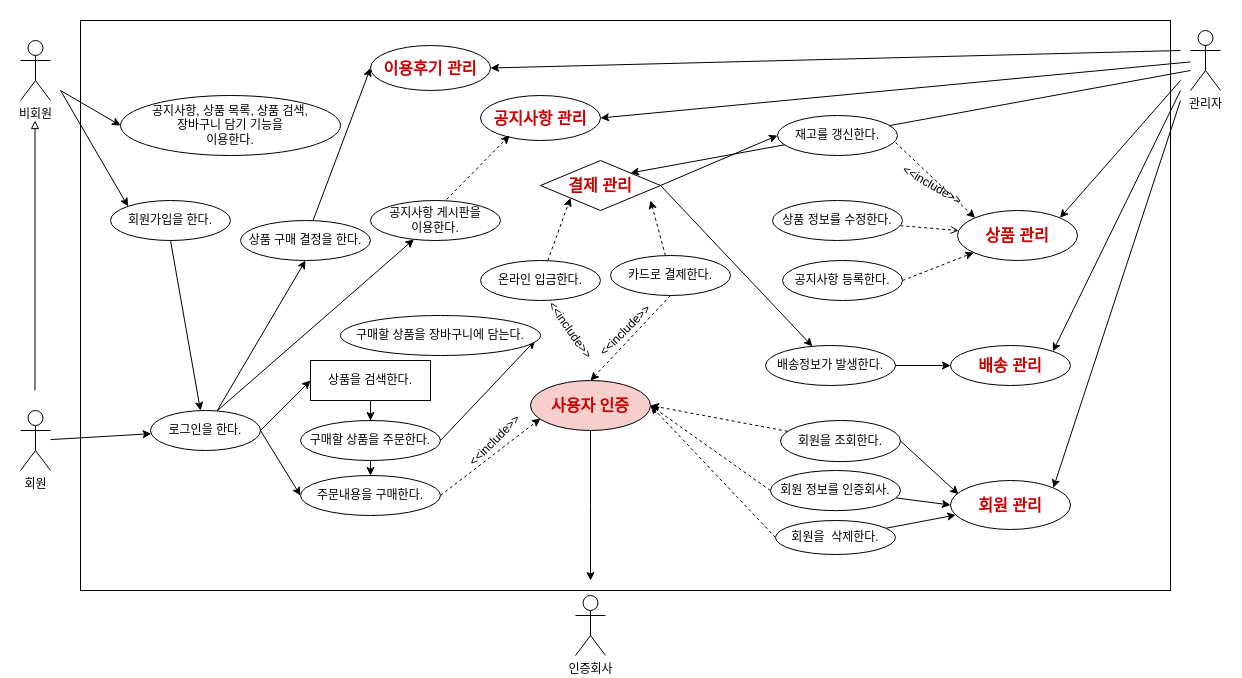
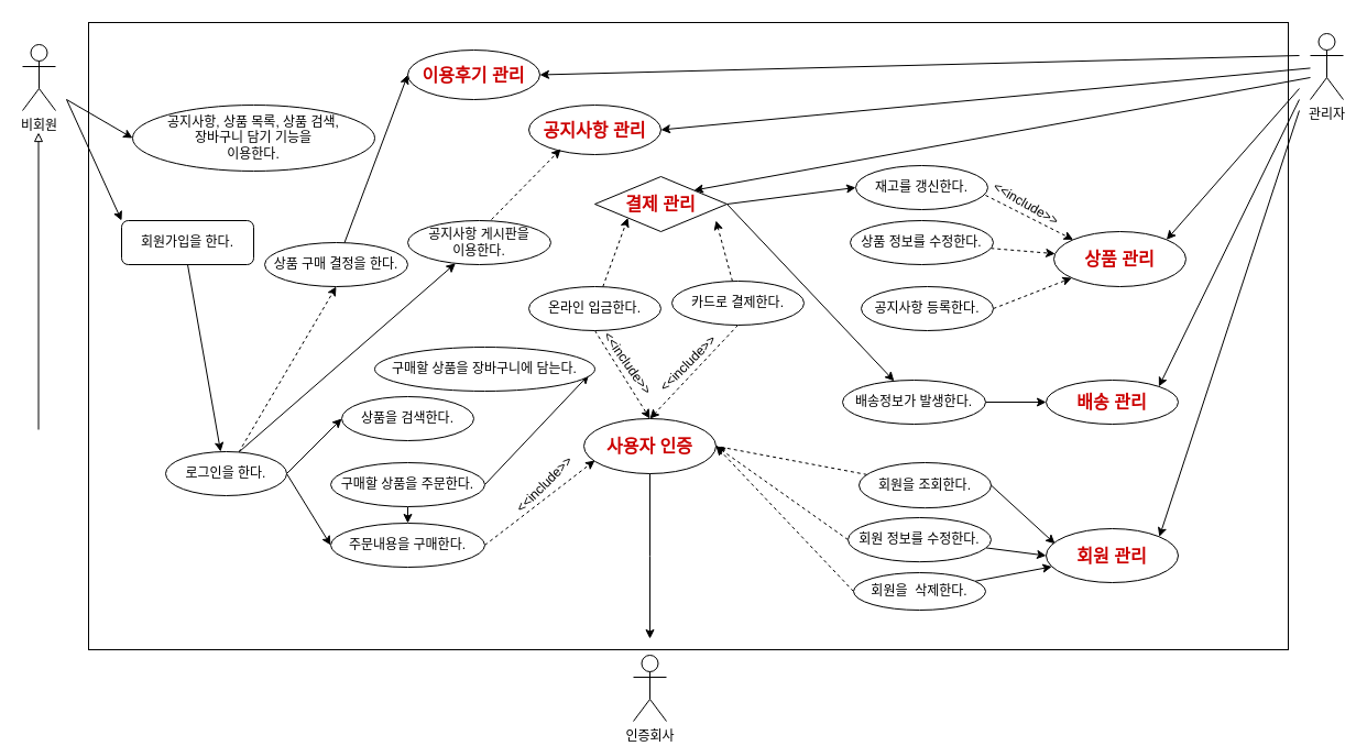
- <mxCell id="46" value="재고를 갱신한다." style="ellipse;whiteSpace=wrap;html=1;" parent="1" vertex="1"><mxGeometry x="777" y="115" width="120" height="40" as="geometry" /></mxCell>
+ <mxCell id="46" value="재고를 갱신한다." style="ellipse;whiteSpace=wrap;html=1;" parent="1" vertex="1"><mxGeometry x="777" y="150" width="120" height="40" as="geometry" /></mxCell>
- <mxCell id="11" value="&lt;font style=&quot;vertical-align: inherit;&quot;&gt;&lt;font style=&quot;vertical-align: inherit;&quot;&gt;회원가입을 한다.&lt;/font&gt;&lt;/font&gt;" style="ellipse;whiteSpace=wrap;html=1;" parent="1" vertex="1"><mxGeometry x="110" y="200" width="120" height="40" as="geometry" /></mxCell>
+ <mxCell id="11" value="&lt;font style=&quot;vertical-align: inherit;&quot;&gt;&lt;font style=&quot;vertical-align: inherit;&quot;&gt;회원가입을 한다.&lt;/font&gt;&lt;/font&gt;" style="whiteSpace=wrap;html=1;rounded=1;" parent="1" vertex="1"><mxGeometry x="110" y="200" width="120" height="40" as="geometry" /></mxCell>
- <mxCell id="43" style="rounded=0;orthogonalLoop=1;jettySize=auto;html=1;dashed=1;endArrow=open;" parent="1" source="44" target="42" edge="1"><mxGeometry relative="1" as="geometry" /></mxCell>
+ <mxCell id="43" style="rounded=0;orthogonalLoop=1;jettySize=auto;html=1;dashed=1;" parent="1" source="44" target="42" edge="1"><mxGeometry relative="1" as="geometry" /></mxCell>
- <mxCell id="13" style="rounded=0;orthogonalLoop=1;jettySize=auto;html=1;entryX=0.5;entryY=1;entryDx=0;entryDy=0;" parent="1" source="17" target="52" edge="1"><mxGeometry relative="1" as="geometry" /></mxCell>
+ <mxCell id="13" style="rounded=0;orthogonalLoop=1;jettySize=auto;html=1;entryX=0.5;entryY=1;entryDx=0;entryDy=0;dashed=1;" parent="1" source="17" target="52" edge="1"><mxGeometry relative="1" as="geometry" /></mxCell>
+ <mxCell id="55" style="rounded=0;orthogonalLoop=1;jettySize=auto;html=1;exitX=0.5;exitY=1;exitDx=0;exitDy=0;dashed=1;entryX=0.5;entryY=0;entryDx=0;entryDy=0;" parent="1" source="71" target="30" edge="1"><mxGeometry relative="1" as="geometry"><mxPoint x="511" y="218" as="sourcePoint" /><mxPoint x="572.04" y="361" as="targetPoint" /></mxGeometry></mxCell>
- <mxCell id="21" value="&lt;font style=&quot;vertical-align: inherit;&quot;&gt;&lt;font style=&quot;vertical-align: inherit;&quot;&gt;&lt;font style=&quot;vertical-align: inherit;&quot;&gt;&lt;font style=&quot;vertical-align: inherit;&quot;&gt;&lt;font style=&quot;vertical-align: inherit;&quot;&gt;&lt;font style=&quot;vertical-align: inherit;&quot;&gt;상품을 검색한다.&lt;/font&gt;&lt;/font&gt;&lt;/font&gt;&lt;/font&gt;&lt;/font&gt;&lt;/font&gt;" style="whiteSpace=wrap;html=1;rounded=0;" parent="1" vertex="1"><mxGeometry x="310" y="360" width="120" height="40" as="geometry" /></mxCell>
+ <mxCell id="21" value="&lt;font style=&quot;vertical-align: inherit;&quot;&gt;&lt;font style=&quot;vertical-align: inherit;&quot;&gt;&lt;font style=&quot;vertical-align: inherit;&quot;&gt;&lt;font style=&quot;vertical-align: inherit;&quot;&gt;&lt;font style=&quot;vertical-align: inherit;&quot;&gt;&lt;font style=&quot;vertical-align: inherit;&quot;&gt;상품을 검색한다.&lt;/font&gt;&lt;/font&gt;&lt;/font&gt;&lt;/font&gt;&lt;/font&gt;&lt;/font&gt;" style="ellipse;whiteSpace=wrap;html=1;" parent="1" vertex="1"><mxGeometry x="310" y="360" width="120" height="40" as="geometry" /></mxCell>
- <mxCell id="30" value="사용자 인증" style="ellipse;whiteSpace=wrap;html=1;fontStyle=1;fontSize=16;fontColor=#CC0000;fillColor=#f8cecc;" parent="1" vertex="1"><mxGeometry x="530" y="380" width="120" height="50" as="geometry" /></mxCell>
+ <mxCell id="30" value="사용자 인증" style="ellipse;whiteSpace=wrap;html=1;fontStyle=1;fontSize=16;fontColor=#CC0000;" parent="1" vertex="1"><mxGeometry x="530" y="380" width="120" height="50" as="geometry" /></mxCell>
- <mxCell id="27" style="rounded=0;orthogonalLoop=1;jettySize=auto;html=1;dashed=1;entryX=1;entryY=0.5;entryDx=0;entryDy=0;" parent="1" source="38" target="30" edge="1"><mxGeometry relative="1" as="geometry" /></mxCell>
+ <mxCell id="27" style="rounded=0;orthogonalLoop=1;jettySize=auto;html=1;dashed=1;entryX=1;entryY=0.5;entryDx=0;entryDy=0;endArrow=none;" parent="1" source="38" target="30" edge="1"><mxGeometry relative="1" as="geometry" /></mxCell>
- <mxCell id="20" style="edgeStyle=orthogonalEdgeStyle;rounded=0;orthogonalLoop=1;jettySize=auto;html=1;exitX=0.5;exitY=1;exitDx=0;exitDy=0;" parent="1" source="21" target="24" edge="1"><mxGeometry relative="1" as="geometry" /></mxCell>
- <mxCell id="19" value="" style="endArrow=classic;html=1;rounded=0;" parent="1" source="10" target="17" edge="1"><mxGeometry width="50" height="50" relative="1" as="geometry"><mxPoint x="100" y="450" as="sourcePoint" /><mxPoint x="520" y="260" as="targetPoint" /></mxGeometry></mxCell>
- <mxCell id="10" value="&lt;font style=&quot;vertical-align: inherit;&quot;&gt;&lt;font style=&quot;vertical-align: inherit;&quot;&gt;회원&lt;/font&gt;&lt;/font&gt;" style="shape=umlActor;verticalLabelPosition=bottom;verticalAlign=top;html=1;outlineConnect=0;" parent="1" vertex="1"><mxGeometry x="20" y="410" width="30" height="60" as="geometry" /></mxCell>
- <mxCell id="48" value="회원 정보를 인증회사." style="ellipse;whiteSpace=wrap;html=1;" parent="1" vertex="1"><mxGeometry x="770" y="470" width="130" height="40.15" as="geometry" /></mxCell>
+ <mxCell id="48" value="회원 정보를 수정한다." style="ellipse;whiteSpace=wrap;html=1;" parent="1" vertex="1"><mxGeometry x="770" y="470" width="130" height="40.15" as="geometry" /></mxCell>
